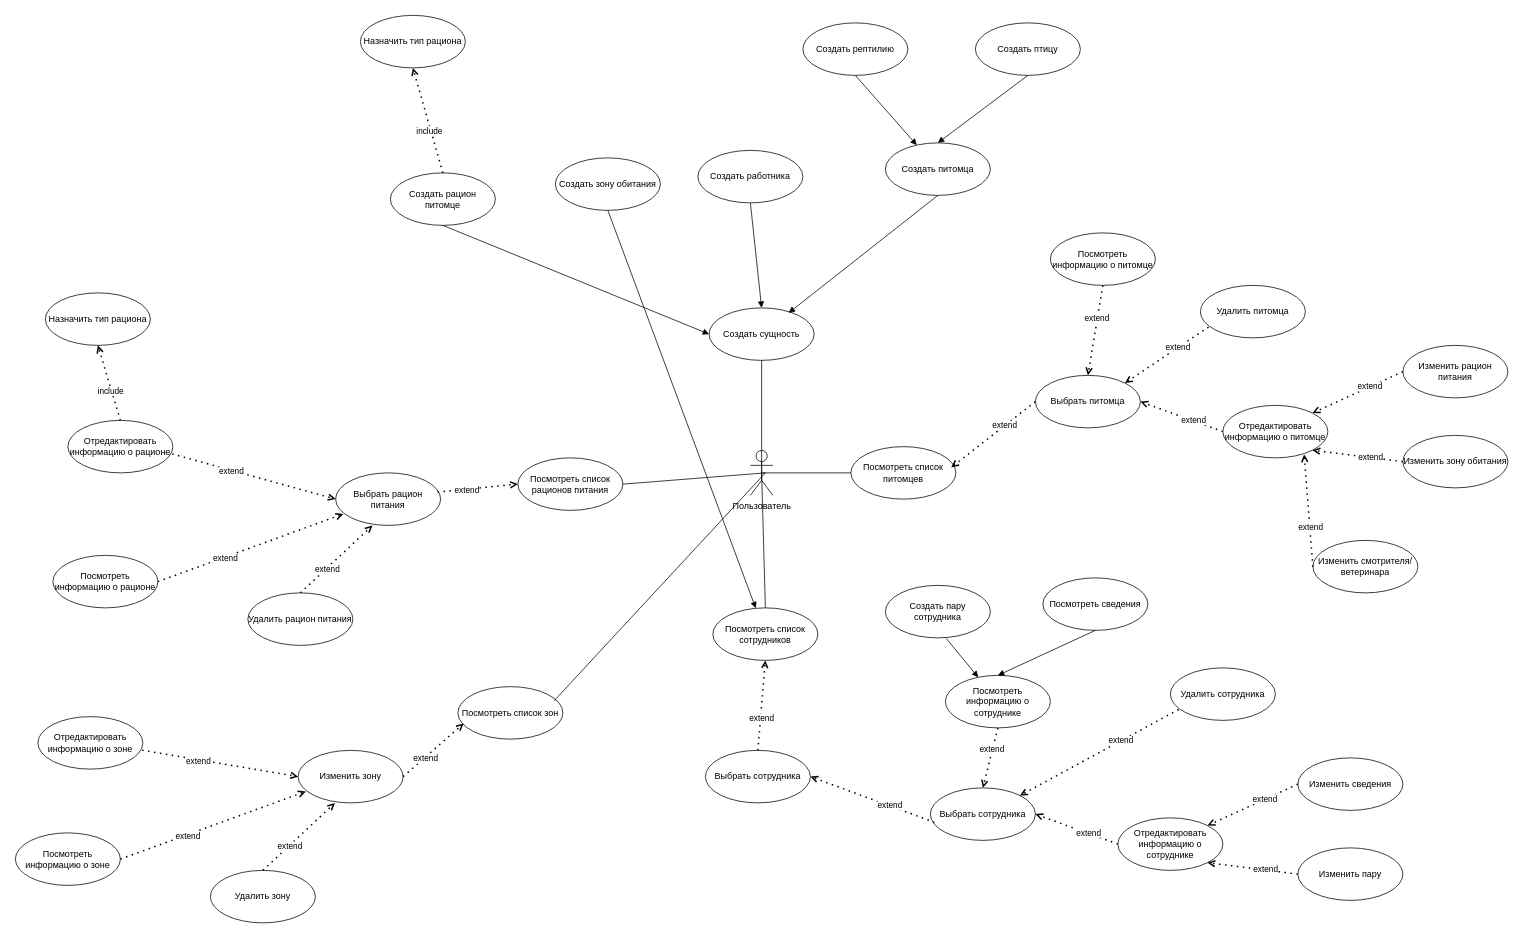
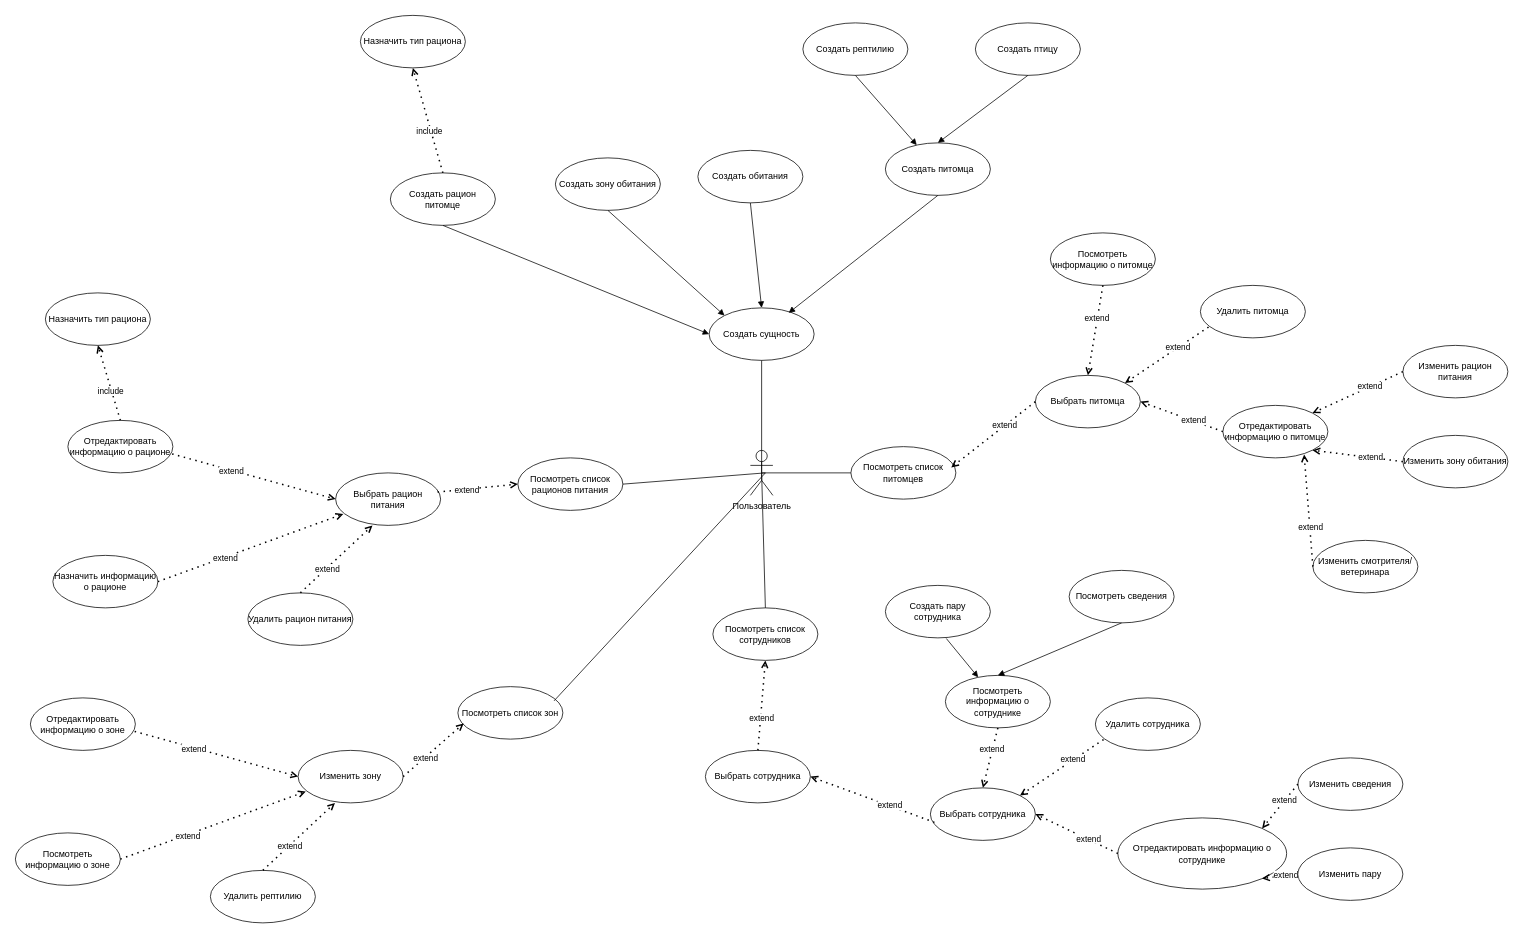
- <mxCell id="34" value="Создать работника" style="ellipse;whiteSpace=wrap;html=1;" vertex="1" parent="1"><mxGeometry x="930" y="200" width="140" height="70" as="geometry" /></mxCell>
+ <mxCell id="34" value="Создать обитания" style="ellipse;whiteSpace=wrap;html=1;" vertex="1" parent="1"><mxGeometry x="930" y="200" width="140" height="70" as="geometry" /></mxCell>
- <mxCell id="39" value="" style="endArrow=block;html=1;rounded=0;exitX=0.5;exitY=1;exitDx=0;exitDy=0;endFill=1;" edge="1" parent="1" source="35" target="17"><mxGeometry width="50" height="50" relative="1" as="geometry"><mxPoint x="1270" y="280" as="sourcePoint" /><mxPoint x="1035" y="430" as="targetPoint" /></mxGeometry></mxCell>
+ <mxCell id="39" value="" style="endArrow=block;html=1;rounded=0;entryX=0;entryY=0;entryDx=0;entryDy=0;exitX=0.5;exitY=1;exitDx=0;exitDy=0;endFill=1;" edge="1" parent="1" source="35" target="31"><mxGeometry width="50" height="50" relative="1" as="geometry"><mxPoint x="1270" y="280" as="sourcePoint" /><mxPoint x="1035" y="430" as="targetPoint" /></mxGeometry></mxCell>
- <mxCell id="70" value="Посмотреть информацию о рационе" style="ellipse;whiteSpace=wrap;html=1;" vertex="1" parent="1"><mxGeometry x="70" y="740" width="140" height="70" as="geometry" /></mxCell>
+ <mxCell id="70" value="Назначить информацию о рационе" style="ellipse;whiteSpace=wrap;html=1;" vertex="1" parent="1"><mxGeometry x="70" y="740" width="140" height="70" as="geometry" /></mxCell>
- <mxCell id="60" value="Посмотреть сведения" style="ellipse;whiteSpace=wrap;html=1;" vertex="1" parent="1"><mxGeometry x="1390" y="770" width="140" height="70" as="geometry" /></mxCell>
+ <mxCell id="60" value="Посмотреть сведения" style="ellipse;whiteSpace=wrap;html=1;" vertex="1" parent="1"><mxGeometry x="1425" y="760" width="140" height="70" as="geometry" /></mxCell>
- <mxCell id="43" value="Удалить сотрудника" style="ellipse;whiteSpace=wrap;html=1;" vertex="1" parent="1"><mxGeometry x="1560" y="890" width="140" height="70" as="geometry" /></mxCell>
+ <mxCell id="43" value="Удалить сотрудника" style="ellipse;whiteSpace=wrap;html=1;" vertex="1" parent="1"><mxGeometry x="1460" y="930" width="140" height="70" as="geometry" /></mxCell>
- <mxCell id="91" value="Отредактировать информацию о зоне" style="ellipse;whiteSpace=wrap;html=1;" vertex="1" parent="1"><mxGeometry x="50" y="955" width="140" height="70" as="geometry" /></mxCell>
+ <mxCell id="91" value="Отредактировать информацию о зоне" style="ellipse;whiteSpace=wrap;html=1;" vertex="1" parent="1"><mxGeometry x="40" y="930" width="140" height="70" as="geometry" /></mxCell>
- <mxCell id="44" value="Отредактировать информацию о сотруднике" style="ellipse;whiteSpace=wrap;html=1;" vertex="1" parent="1"><mxGeometry x="1490" y="1090" width="140" height="70" as="geometry" /></mxCell>
+ <mxCell id="44" value="Отредактировать информацию о сотруднике" style="ellipse;whiteSpace=wrap;html=1;" vertex="1" parent="1"><mxGeometry x="1490" y="1090" width="225" height="95" as="geometry" /></mxCell>
- <mxCell id="90" value="Удалить зону" style="ellipse;whiteSpace=wrap;html=1;" vertex="1" parent="1"><mxGeometry x="280" y="1160" width="140" height="70" as="geometry" /></mxCell>
+ <mxCell id="90" value="Удалить рептилию" style="ellipse;whiteSpace=wrap;html=1;" vertex="1" parent="1"><mxGeometry x="280" y="1160" width="140" height="70" as="geometry" /></mxCell>
